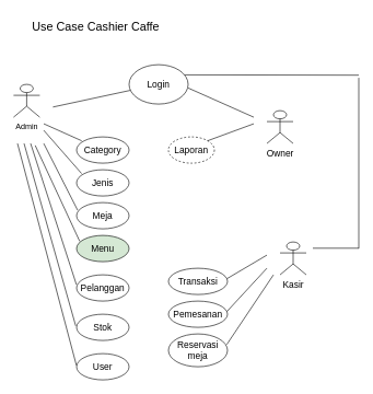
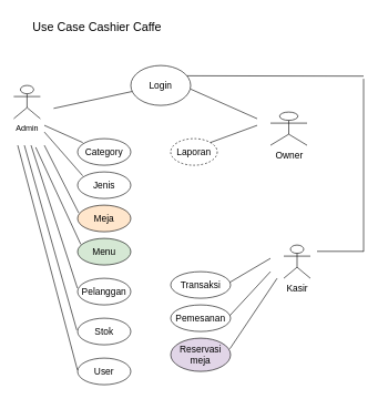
- <mxCell id="8" value="&lt;font style=&quot;font-size: 14px;&quot;&gt;Owner&lt;/font&gt;" style="shape=umlActor;verticalLabelPosition=bottom;verticalAlign=top;html=1;outlineConnect=0;" vertex="1" parent="1"><mxGeometry x="406" y="168" width="40" height="50" as="geometry" /></mxCell>
+ <mxCell id="8" value="&lt;font style=&quot;font-size: 14px;&quot;&gt;Owner&lt;/font&gt;" style="shape=umlActor;verticalLabelPosition=bottom;verticalAlign=top;html=1;outlineConnect=0;" vertex="1" parent="1"><mxGeometry x="406" y="168" width="55" height="50" as="geometry" /></mxCell>
- <mxCell id="15" value="&lt;font style=&quot;font-size: 14px;&quot;&gt;Meja&lt;/font&gt;" style="ellipse;whiteSpace=wrap;html=1;" vertex="1" parent="1"><mxGeometry x="116" y="308" width="80" height="40" as="geometry" /></mxCell>
+ <mxCell id="15" value="&lt;font style=&quot;font-size: 14px;&quot;&gt;Meja&lt;/font&gt;" style="ellipse;whiteSpace=wrap;html=1;fillColor=#ffe6cc;" vertex="1" parent="1"><mxGeometry x="116" y="308" width="80" height="40" as="geometry" /></mxCell>
- <mxCell id="30" value="&lt;font style=&quot;font-size: 14px;&quot;&gt;Reservasi meja&lt;/font&gt;" style="ellipse;whiteSpace=wrap;html=1;" vertex="1" parent="1"><mxGeometry x="256" y="508" width="90" height="50" as="geometry" /></mxCell>
+ <mxCell id="30" value="&lt;font style=&quot;font-size: 14px;&quot;&gt;Reservasi meja&lt;/font&gt;" style="ellipse;whiteSpace=wrap;html=1;fillColor=#e1d5e7;" vertex="1" parent="1"><mxGeometry x="256" y="508" width="90" height="50" as="geometry" /></mxCell>
